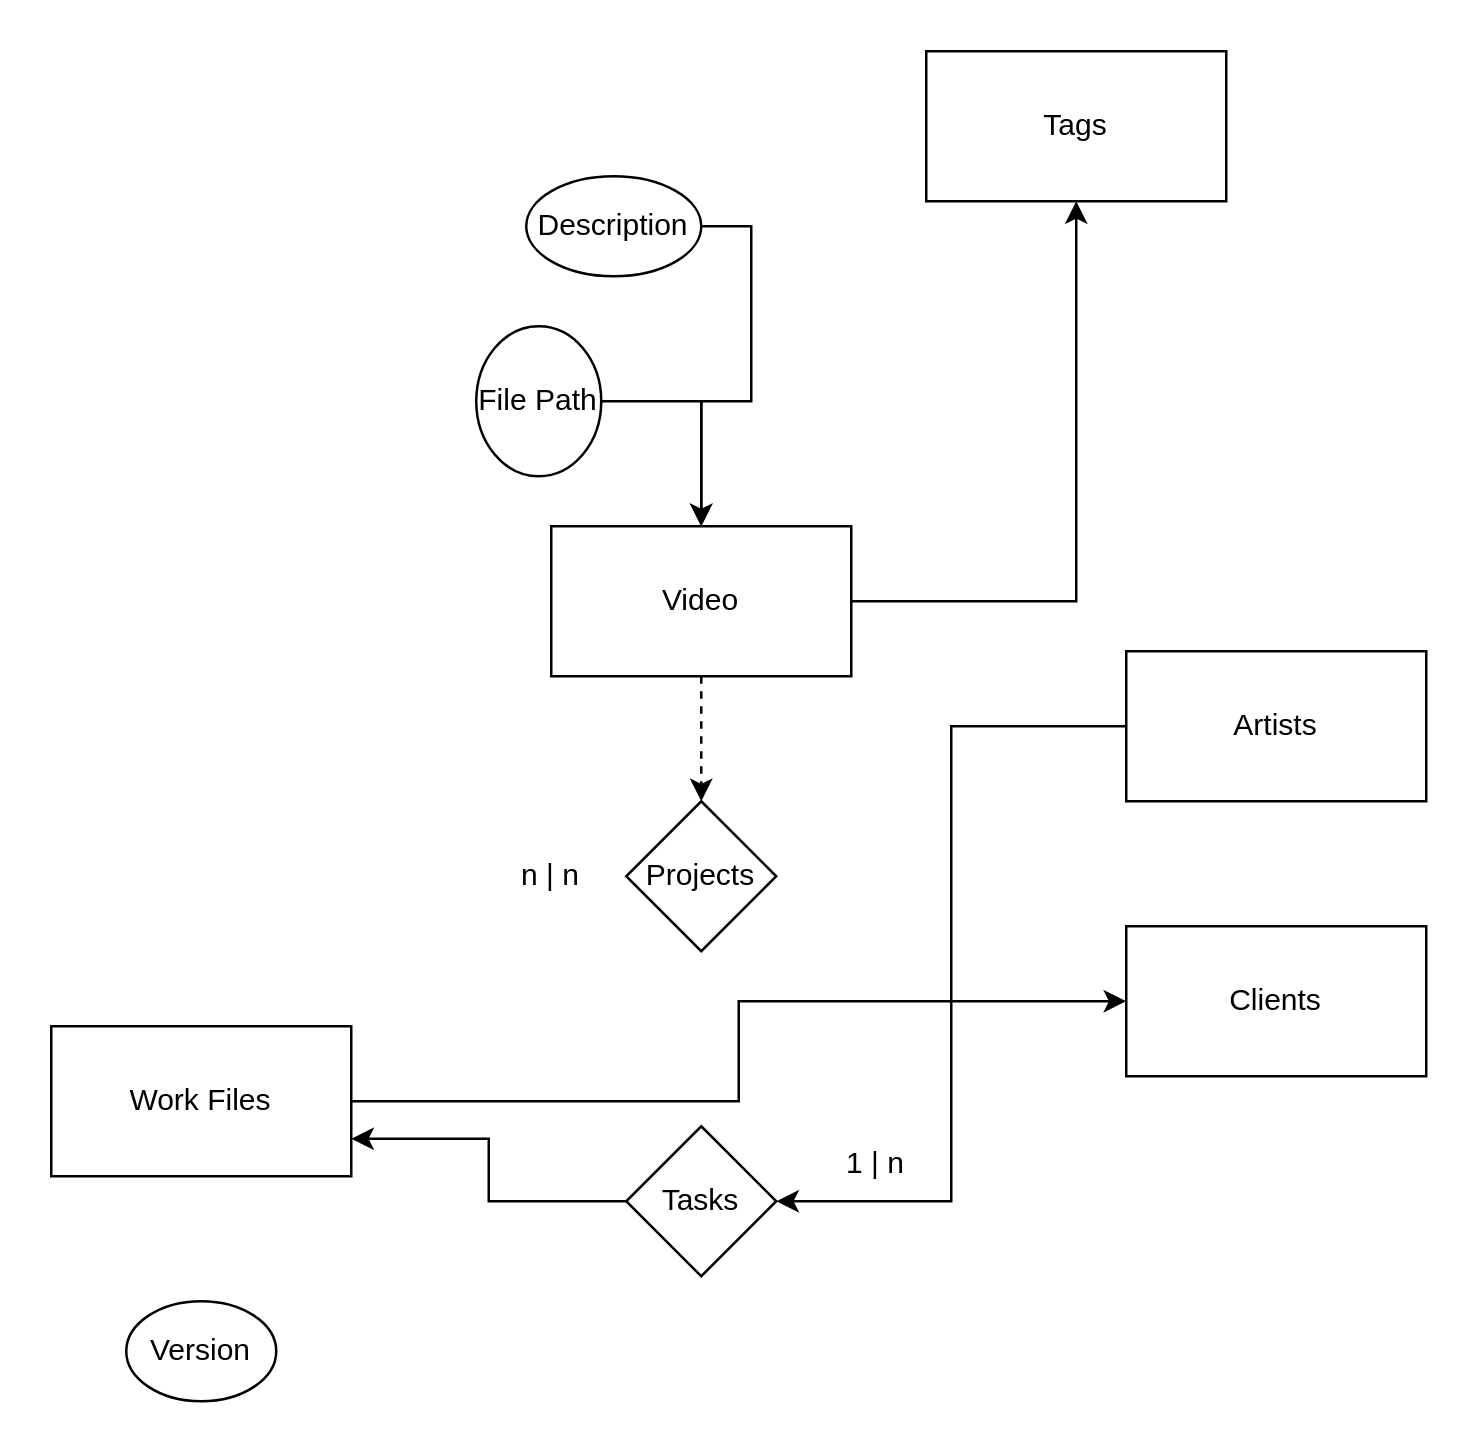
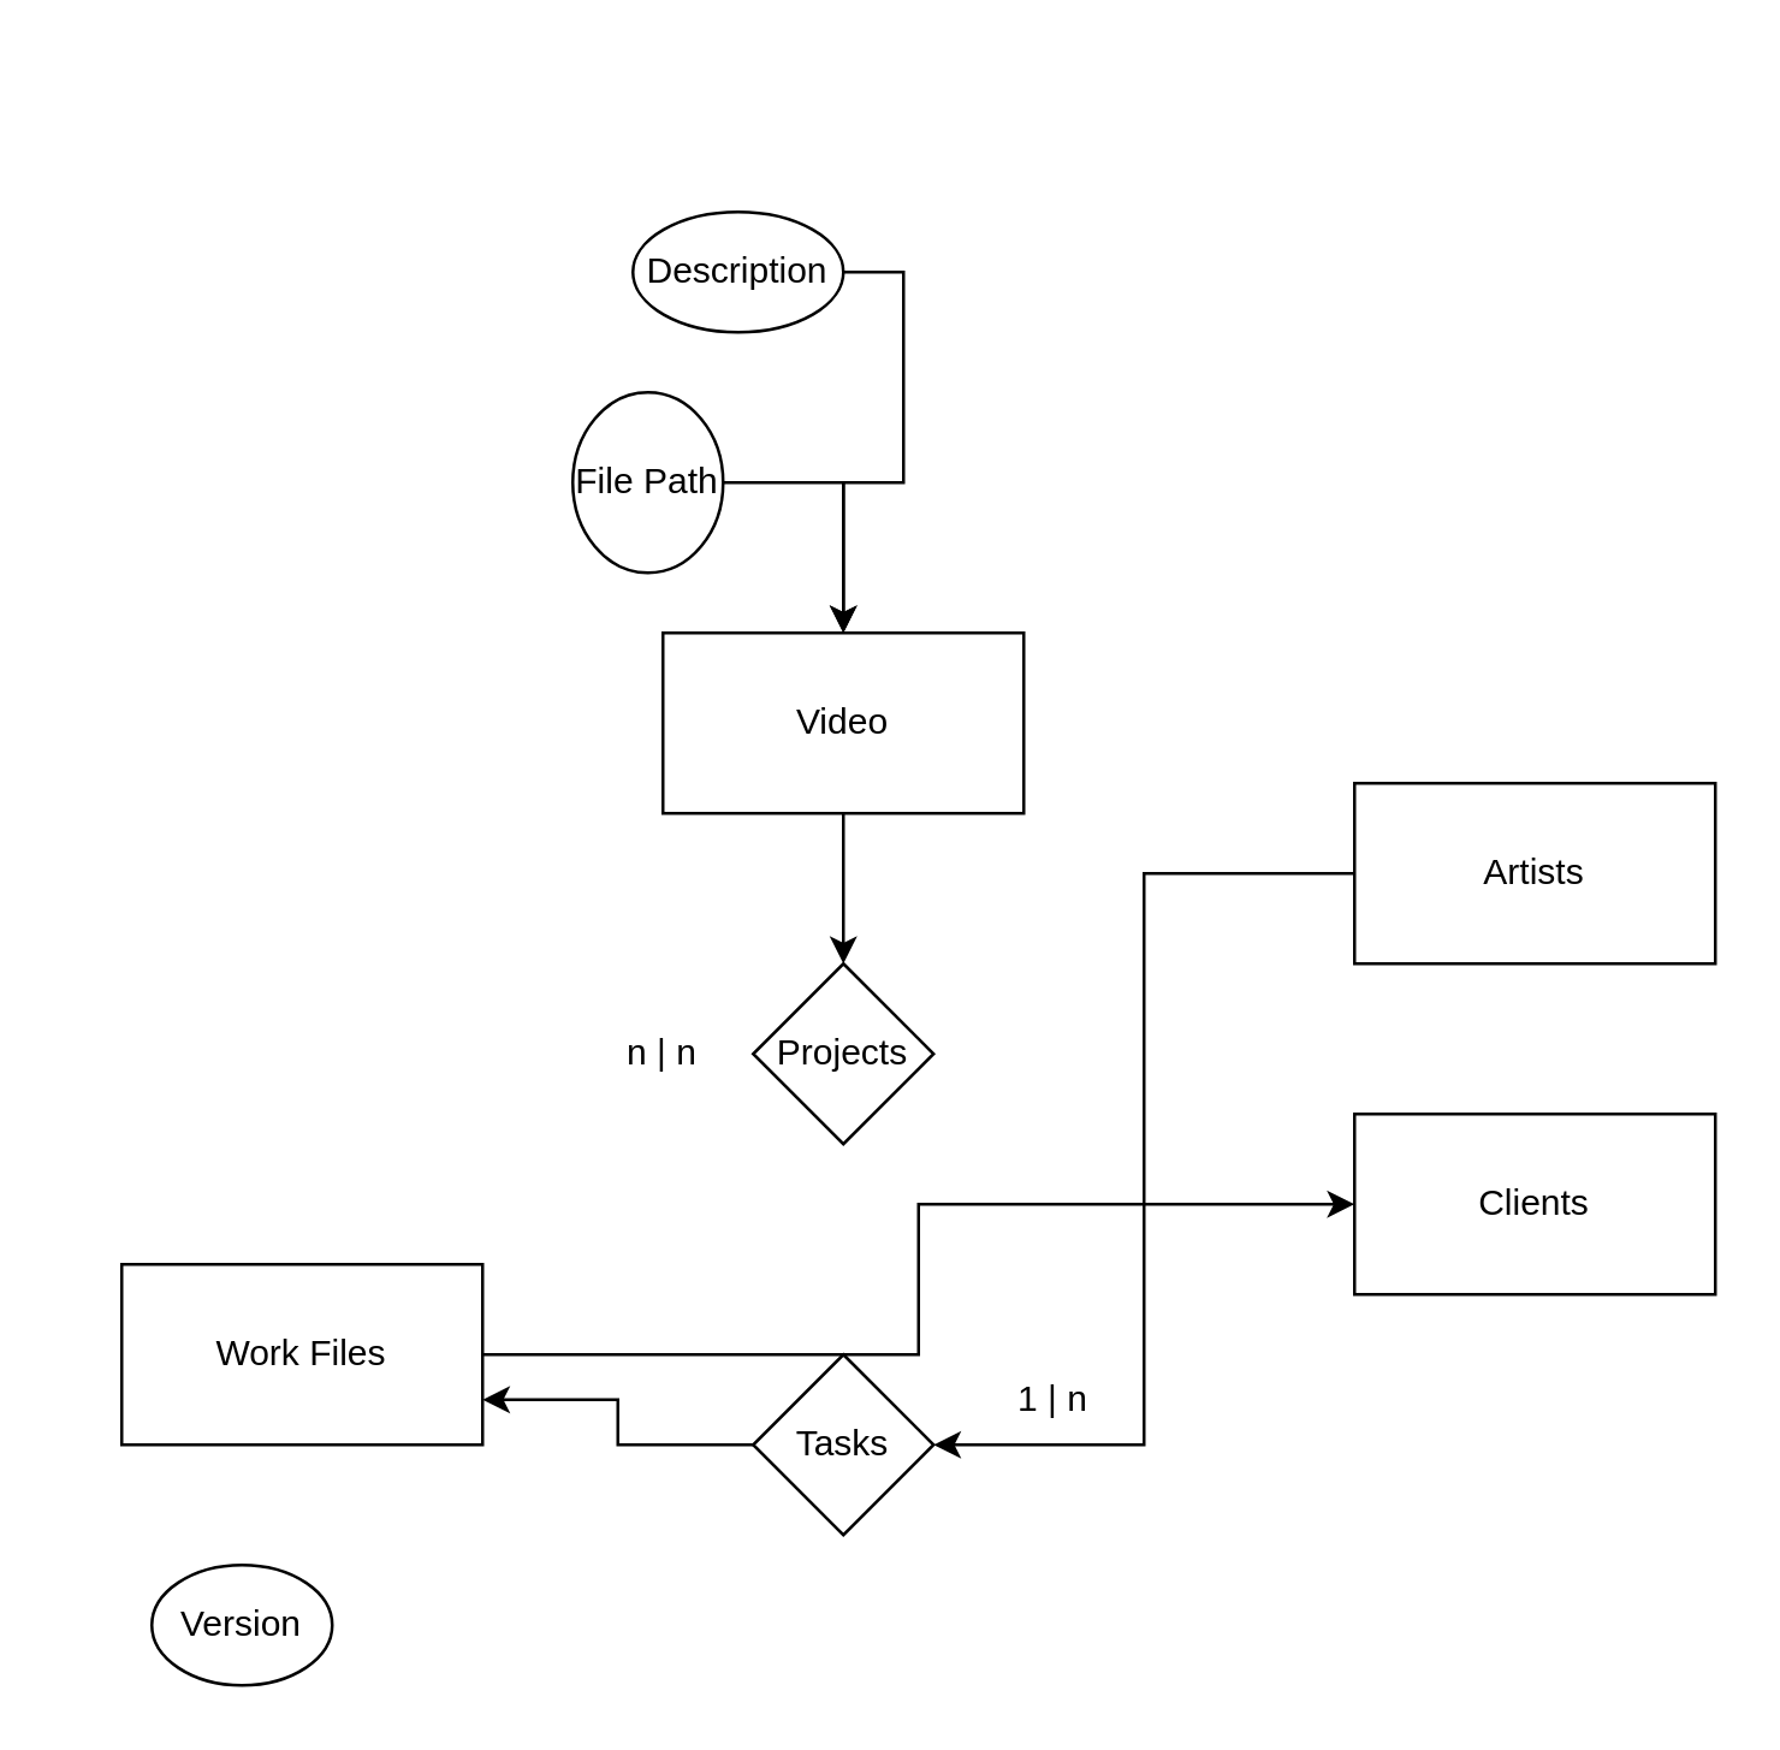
- <mxCell id="15" value="Tags" style="rounded=0;whiteSpace=wrap;html=1;" vertex="1" parent="1"><mxGeometry x="370" y="20" width="120" height="60" as="geometry" /></mxCell>
- <mxCell id="2" style="edgeStyle=orthogonalEdgeStyle;rounded=0;orthogonalLoop=1;jettySize=auto;html=1;entryX=0.5;entryY=1;entryDx=0;entryDy=0;" edge="1" parent="1" source="4" target="15"><mxGeometry relative="1" as="geometry" /></mxCell>
- <mxCell id="3" style="edgeStyle=orthogonalEdgeStyle;rounded=0;orthogonalLoop=1;jettySize=auto;html=1;dashed=1;" edge="1" parent="1" source="4" target="16"><mxGeometry relative="1" as="geometry" /></mxCell>
+ <mxCell id="3" style="edgeStyle=orthogonalEdgeStyle;rounded=0;orthogonalLoop=1;jettySize=auto;html=1;" edge="1" parent="1" source="4" target="16"><mxGeometry relative="1" as="geometry" /></mxCell>
- <mxCell id="9" value="Work Files" style="rounded=0;whiteSpace=wrap;html=1;" vertex="1" parent="1"><mxGeometry x="20" y="410" width="120" height="60" as="geometry" /></mxCell>
+ <mxCell id="9" value="Work Files" style="rounded=0;whiteSpace=wrap;html=1;" vertex="1" parent="1"><mxGeometry x="40" y="420" width="120" height="60" as="geometry" /></mxCell>
